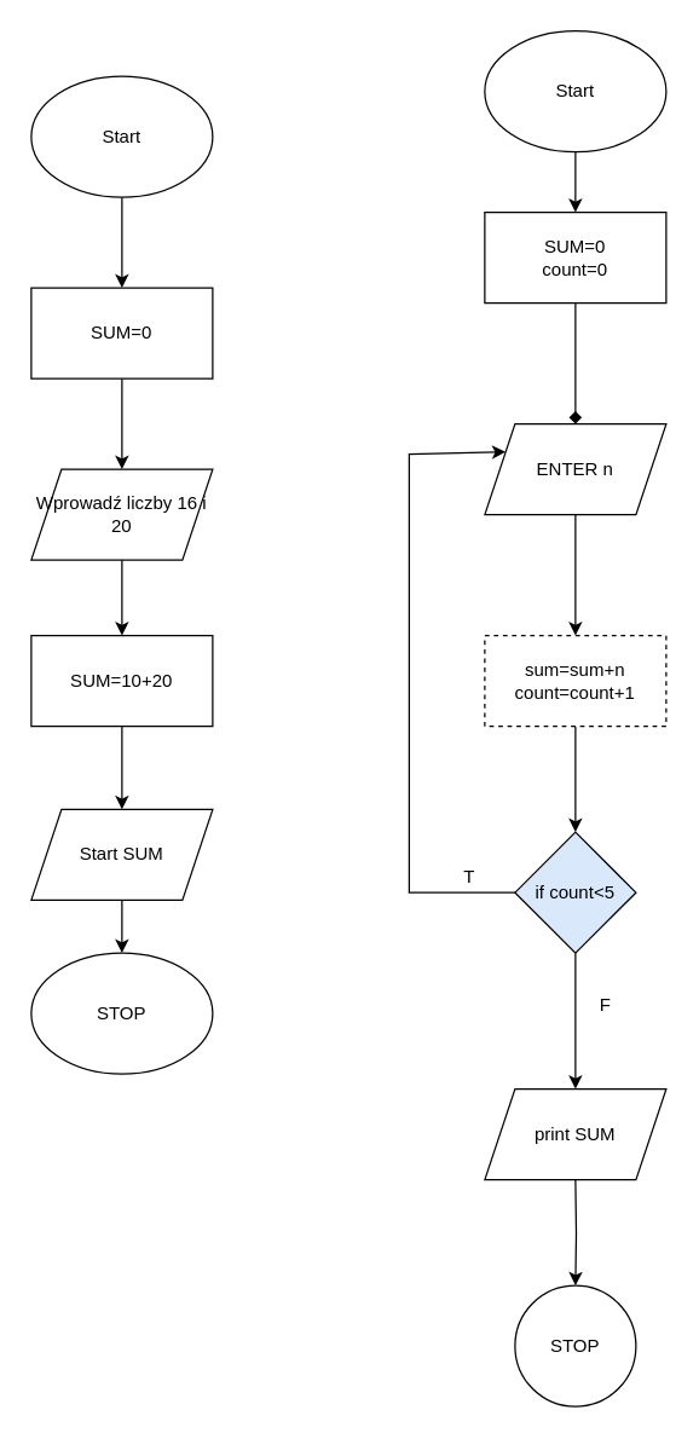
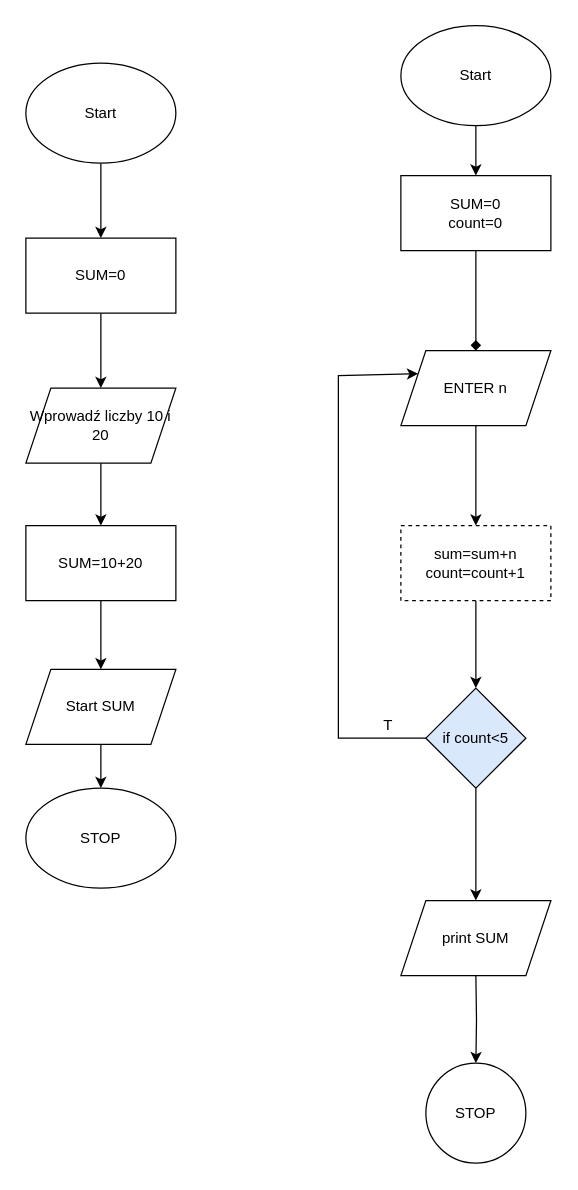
- <mxCell id="5" value="Wprowadź liczby 16 i 20" style="shape=parallelogram;perimeter=parallelogramPerimeter;whiteSpace=wrap;html=1;fixedSize=1;" vertex="1" parent="1"><mxGeometry x="20" y="310" width="120" height="60" as="geometry" /></mxCell>
+ <mxCell id="5" value="Wprowadź liczby 10 i 20" style="shape=parallelogram;perimeter=parallelogramPerimeter;whiteSpace=wrap;html=1;fixedSize=1;" vertex="1" parent="1"><mxGeometry x="20" y="310" width="120" height="60" as="geometry" /></mxCell>
- <mxCell id="25" value="F" style="text;html=1;strokeColor=none;fillColor=none;align=center;verticalAlign=middle;whiteSpace=wrap;rounded=0;" vertex="1" parent="1"><mxGeometry x="370" y="650" width="60" height="30" as="geometry" /></mxCell>
